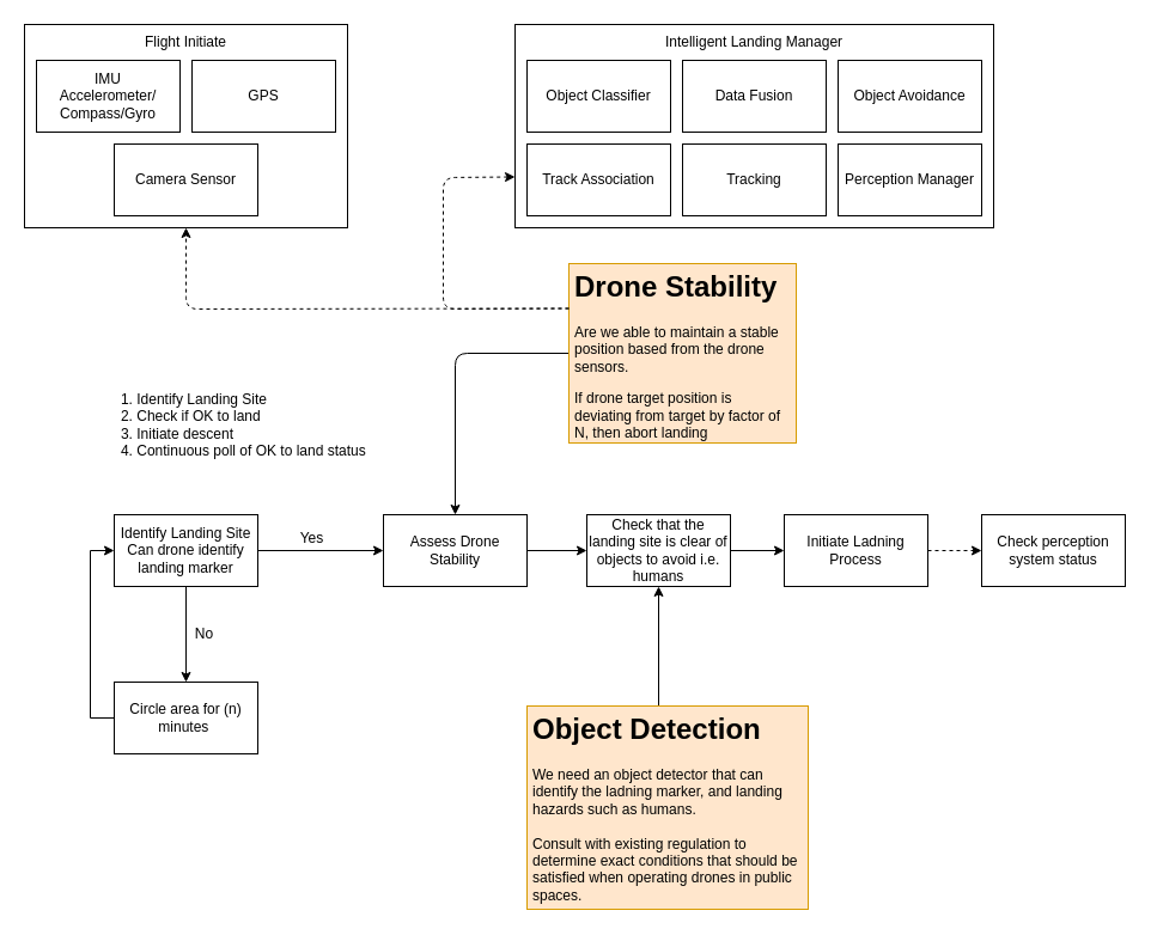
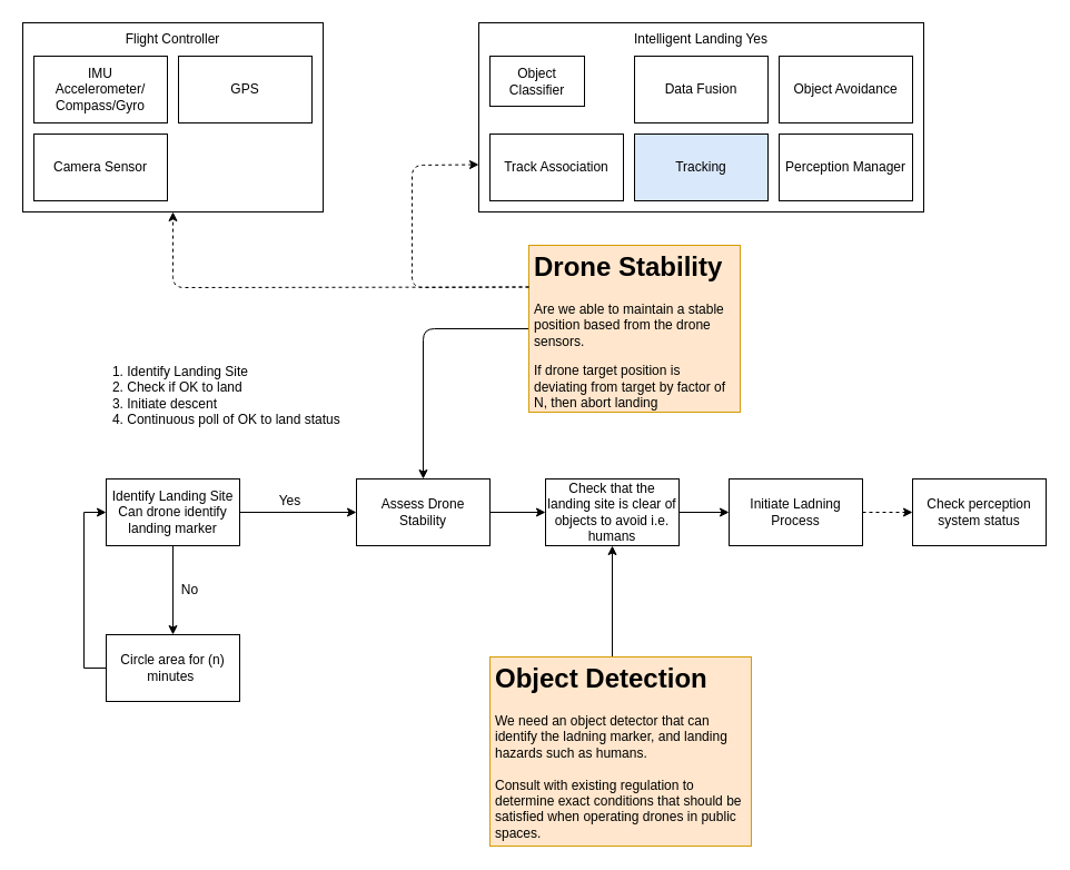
- <mxCell id="4" value="Flight Initiate" style="text;html=1;strokeColor=none;fillColor=none;align=center;verticalAlign=middle;whiteSpace=wrap;rounded=0;" vertex="1" parent="1"><mxGeometry x="60" y="20" width="190" height="30" as="geometry" /></mxCell>
+ <mxCell id="4" value="Flight Controller" style="text;html=1;strokeColor=none;fillColor=none;align=center;verticalAlign=middle;whiteSpace=wrap;rounded=0;" vertex="1" parent="1"><mxGeometry x="60" y="20" width="190" height="30" as="geometry" /></mxCell>
- <mxCell id="8" value="Intelligent Landing Manager" style="text;html=1;strokeColor=none;fillColor=none;align=center;verticalAlign=middle;whiteSpace=wrap;rounded=0;" vertex="1" parent="1"><mxGeometry x="535" y="20" width="190" height="30" as="geometry" /></mxCell>
+ <mxCell id="8" value="Intelligent Landing Yes" style="text;html=1;strokeColor=none;fillColor=none;align=center;verticalAlign=middle;whiteSpace=wrap;rounded=0;" vertex="1" parent="1"><mxGeometry x="535" y="20" width="190" height="30" as="geometry" /></mxCell>
- <mxCell id="9" value="Object Classifier" style="rounded=0;whiteSpace=wrap;html=1;" vertex="1" parent="1"><mxGeometry x="440" y="50" width="120" height="60" as="geometry" /></mxCell>
+ <mxCell id="9" value="Object Classifier" style="rounded=0;whiteSpace=wrap;html=1;" vertex="1" parent="1"><mxGeometry x="440" y="50" width="85" height="45" as="geometry" /></mxCell>
- <mxCell id="6" value="Camera Sensor" style="rounded=0;whiteSpace=wrap;html=1;" vertex="1" parent="1"><mxGeometry x="95" y="120" width="120" height="60" as="geometry" /></mxCell>
+ <mxCell id="6" value="Camera Sensor" style="rounded=0;whiteSpace=wrap;html=1;" vertex="1" parent="1"><mxGeometry x="30" y="120" width="120" height="60" as="geometry" /></mxCell>
- <mxCell id="12" value="Tracking" style="rounded=0;whiteSpace=wrap;html=1;" vertex="1" parent="1"><mxGeometry x="570" y="120" width="120" height="60" as="geometry" /></mxCell>
+ <mxCell id="12" value="Tracking" style="rounded=0;whiteSpace=wrap;html=1;fillColor=#dae8fc;" vertex="1" parent="1"><mxGeometry x="570" y="120" width="120" height="60" as="geometry" /></mxCell>
